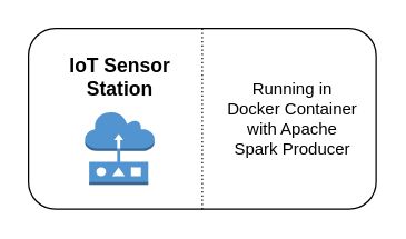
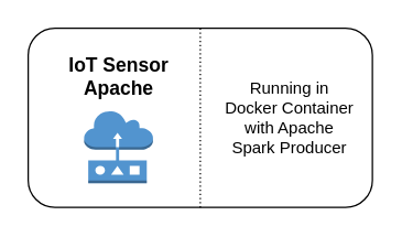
- <mxCell id="5" value="&lt;span style=&quot;font-size: 14px;&quot;&gt;&lt;b&gt;IoT Sensor Station&lt;/b&gt;&lt;/span&gt;" style="text;html=1;align=center;verticalAlign=middle;whiteSpace=wrap;rounded=0;" vertex="1" parent="2"><mxGeometry x="6.87" y="20" width="117.5" height="30" as="geometry" /></mxCell>
+ <mxCell id="5" value="&lt;span style=&quot;font-size: 14px;&quot;&gt;&lt;b&gt;IoT Sensor Apache&lt;/b&gt;&lt;/span&gt;" style="text;html=1;align=center;verticalAlign=middle;whiteSpace=wrap;rounded=0;" vertex="1" parent="2"><mxGeometry x="6.87" y="20" width="117.5" height="30" as="geometry" /></mxCell>
